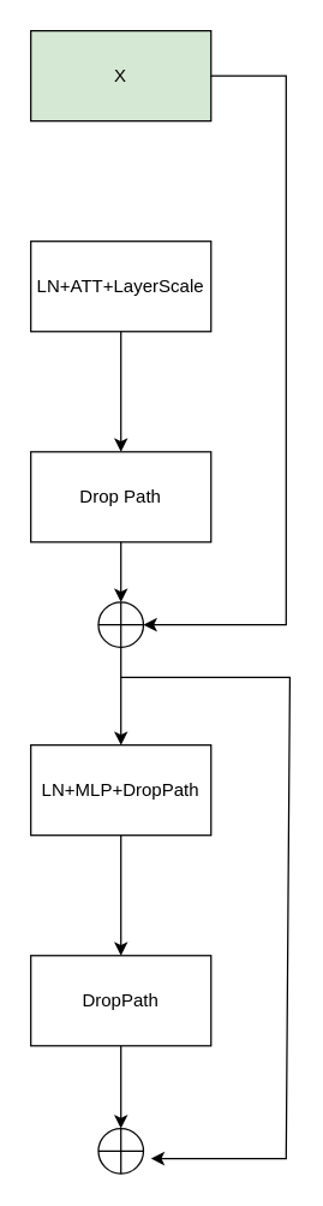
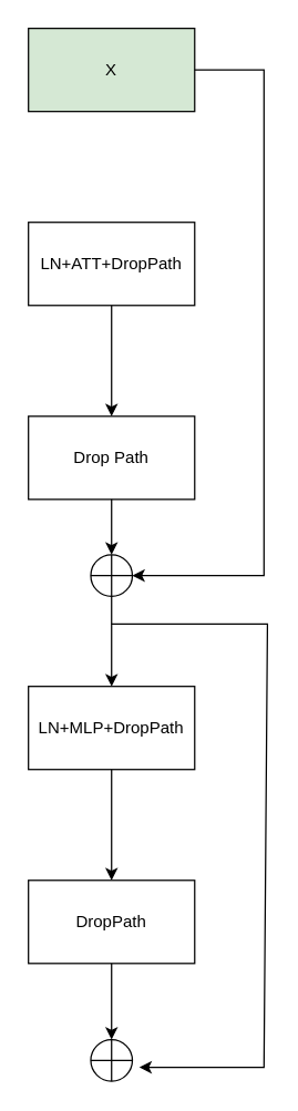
- <mxCell id="4" value="LN+ATT+LayerScale" style="rounded=0;whiteSpace=wrap;html=1;" vertex="1" parent="1"><mxGeometry x="20" y="160" width="120" height="60" as="geometry" /></mxCell>
+ <mxCell id="4" value="LN+ATT+DropPath" style="rounded=0;whiteSpace=wrap;html=1;" vertex="1" parent="1"><mxGeometry x="20" y="160" width="120" height="60" as="geometry" /></mxCell>
